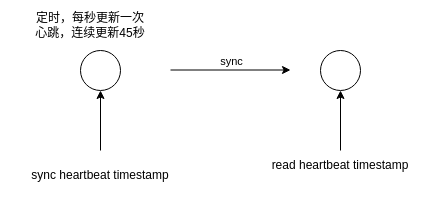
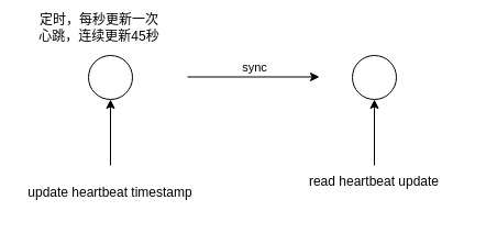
- <mxCell id="7" value="read heartbeat timestamp" style="text;html=1;align=center;verticalAlign=middle;whiteSpace=wrap;rounded=0;" vertex="1" parent="1"><mxGeometry x="260" y="150" width="160" height="30" as="geometry" /></mxCell>
+ <mxCell id="7" value="read heartbeat update" style="text;html=1;align=center;verticalAlign=middle;whiteSpace=wrap;rounded=0;" vertex="1" parent="1"><mxGeometry x="260" y="150" width="160" height="30" as="geometry" /></mxCell>
- <mxCell id="6" value="sync heartbeat timestamp" style="text;html=1;align=center;verticalAlign=middle;whiteSpace=wrap;rounded=0;" vertex="1" parent="1"><mxGeometry x="20" y="160" width="160" height="30" as="geometry" /></mxCell>
+ <mxCell id="6" value="update heartbeat timestamp" style="text;html=1;align=center;verticalAlign=middle;whiteSpace=wrap;rounded=0;" vertex="1" parent="1"><mxGeometry x="20" y="160" width="160" height="30" as="geometry" /></mxCell>
